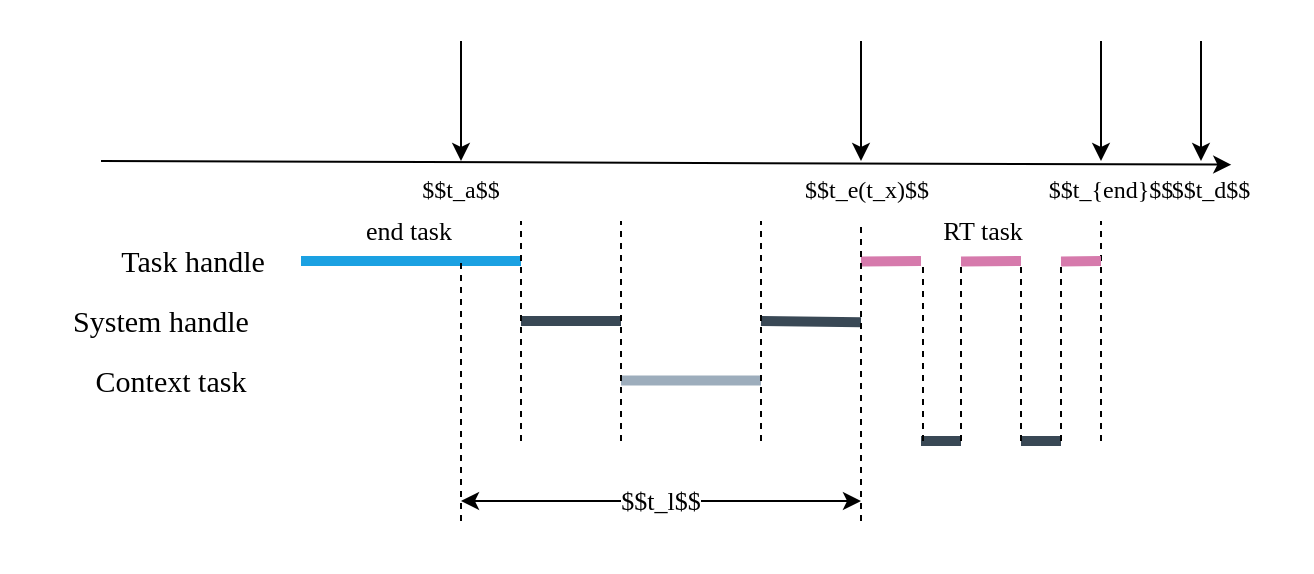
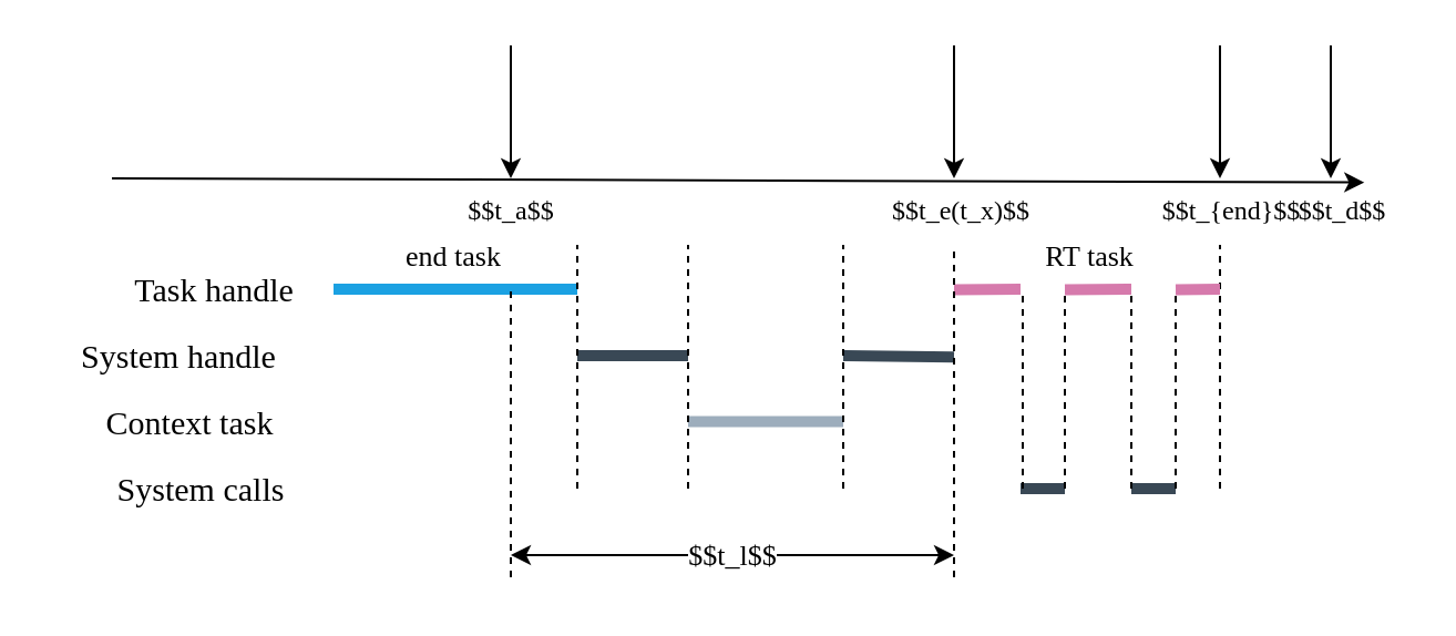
+ <mxCell id="37" value="System calls" style="text;html=1;align=center;verticalAlign=middle;resizable=0;points=[];autosize=1;strokeColor=none;fillColor=none;fontSize=15;fontFamily=Times New Roman;" parent="1" vertex="1"><mxGeometry x="40" y="205" width="100" height="30" as="geometry" /></mxCell>
